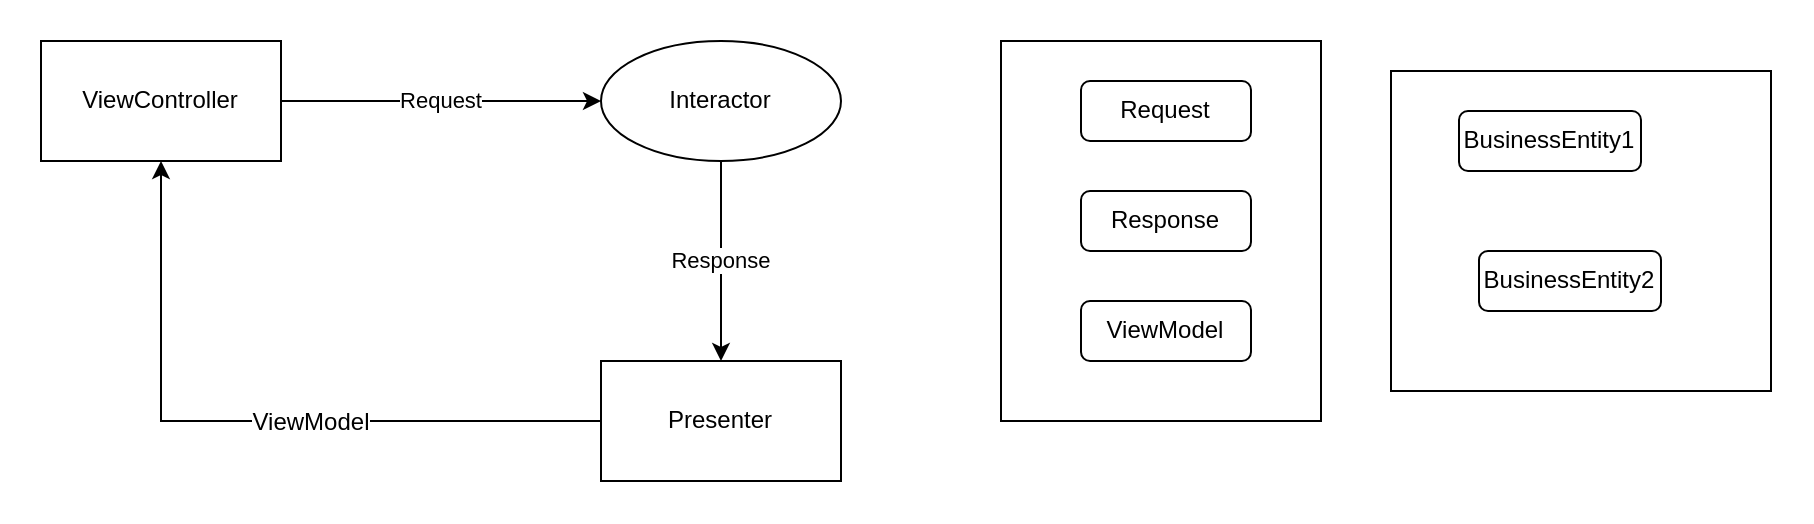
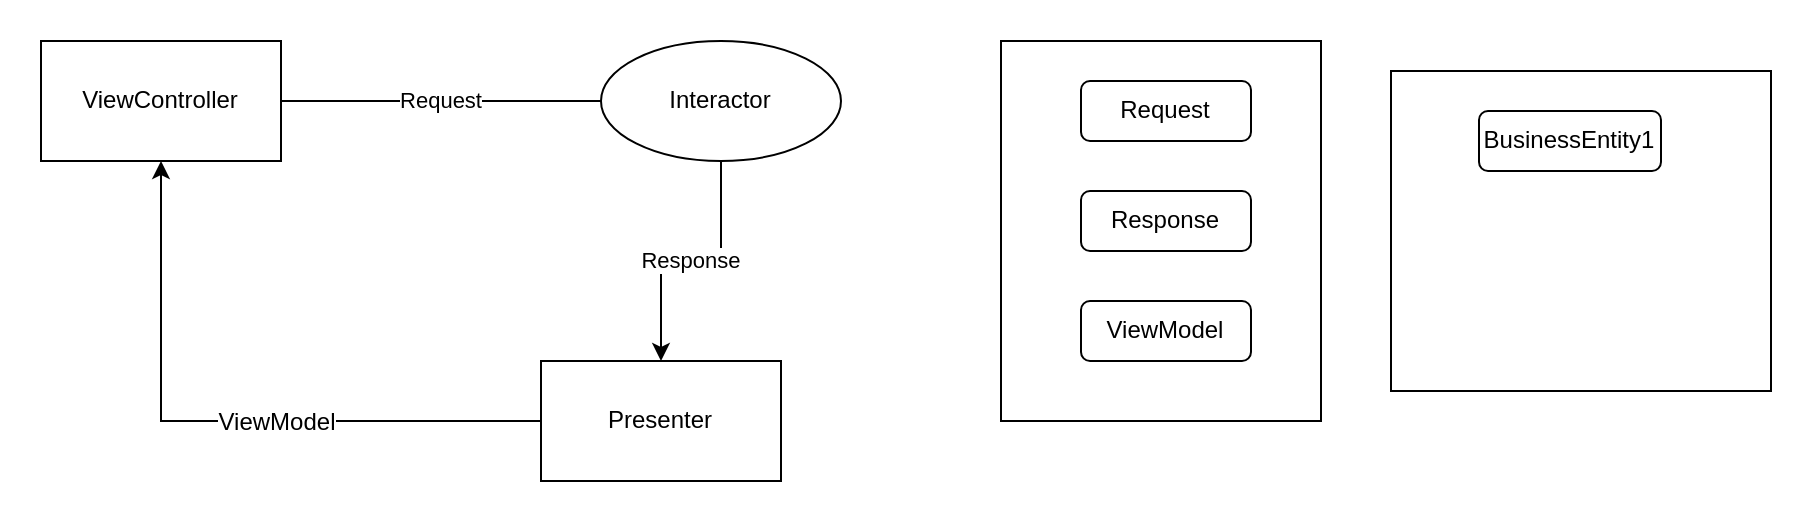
- <mxCell id="2" value="Request" style="edgeStyle=orthogonalEdgeStyle;rounded=0;orthogonalLoop=1;jettySize=auto;html=1;exitX=1;exitY=0.5;exitDx=0;exitDy=0;entryX=0;entryY=0.5;entryDx=0;entryDy=0;" edge="1" parent="1" source="3" target="5"><mxGeometry relative="1" as="geometry" /></mxCell>
+ <mxCell id="2" value="Request" style="edgeStyle=orthogonalEdgeStyle;rounded=0;orthogonalLoop=1;jettySize=auto;html=1;exitX=1;exitY=0.5;exitDx=0;exitDy=0;entryX=0;entryY=0.5;entryDx=0;entryDy=0;endArrow=none;" edge="1" parent="1" source="3" target="5"><mxGeometry relative="1" as="geometry" /></mxCell>
- <mxCell id="14" value="BusinessEntity1" style="rounded=1;whiteSpace=wrap;html=1;" vertex="1" parent="1"><mxGeometry x="729" y="55" width="91" height="30" as="geometry" /></mxCell>
+ <mxCell id="14" value="BusinessEntity1" style="rounded=1;whiteSpace=wrap;html=1;" vertex="1" parent="1"><mxGeometry x="739" y="55" width="91" height="30" as="geometry" /></mxCell>
- <mxCell id="15" value="BusinessEntity2" style="rounded=1;whiteSpace=wrap;html=1;" vertex="1" parent="1"><mxGeometry x="739" y="125" width="91" height="30" as="geometry" /></mxCell>
- <mxCell id="8" value="Presenter" style="rounded=0;whiteSpace=wrap;html=1;" vertex="1" parent="1"><mxGeometry x="300" y="180" width="120" height="60" as="geometry" /></mxCell>
+ <mxCell id="8" value="Presenter" style="rounded=0;whiteSpace=wrap;html=1;" vertex="1" parent="1"><mxGeometry x="270" y="180" width="120" height="60" as="geometry" /></mxCell>
